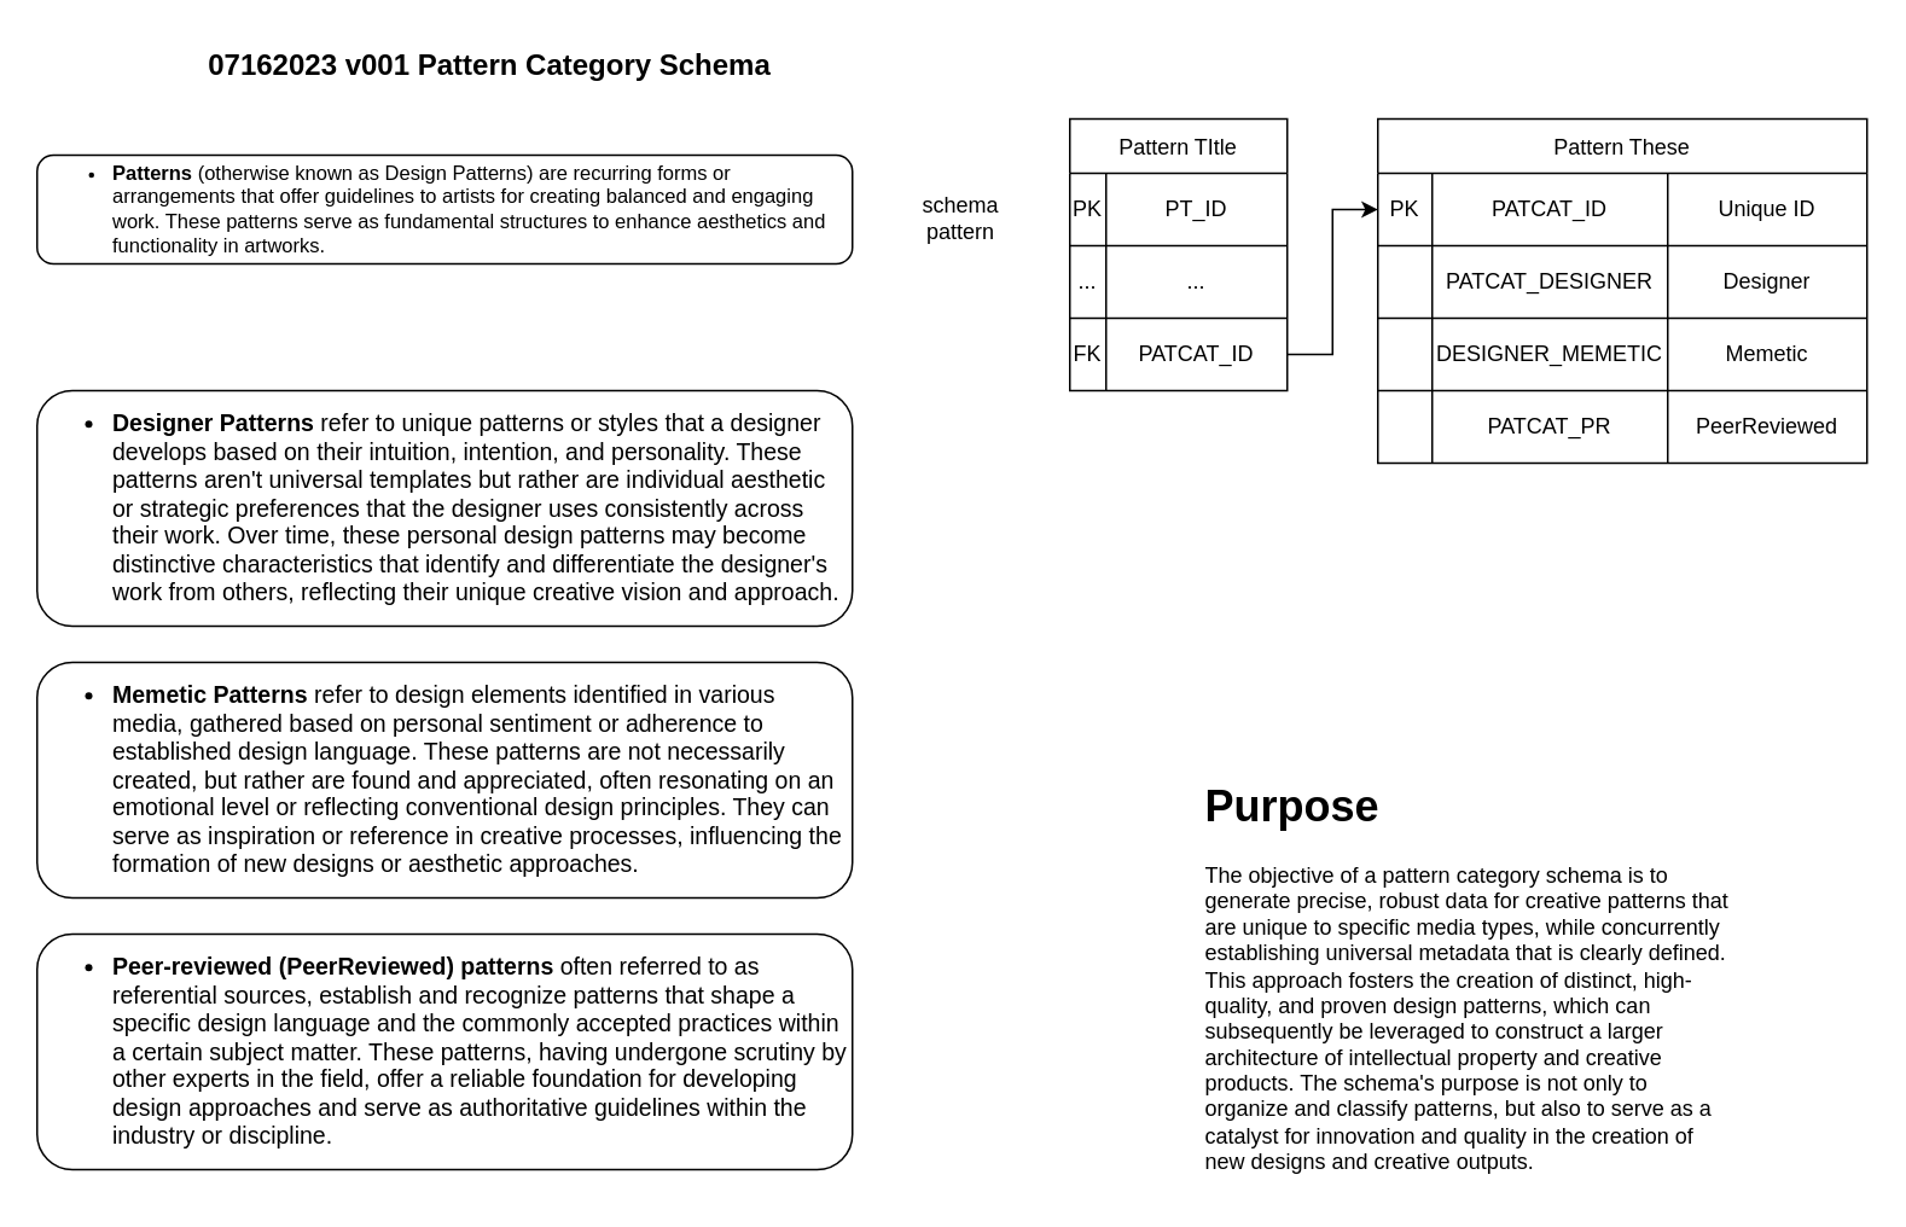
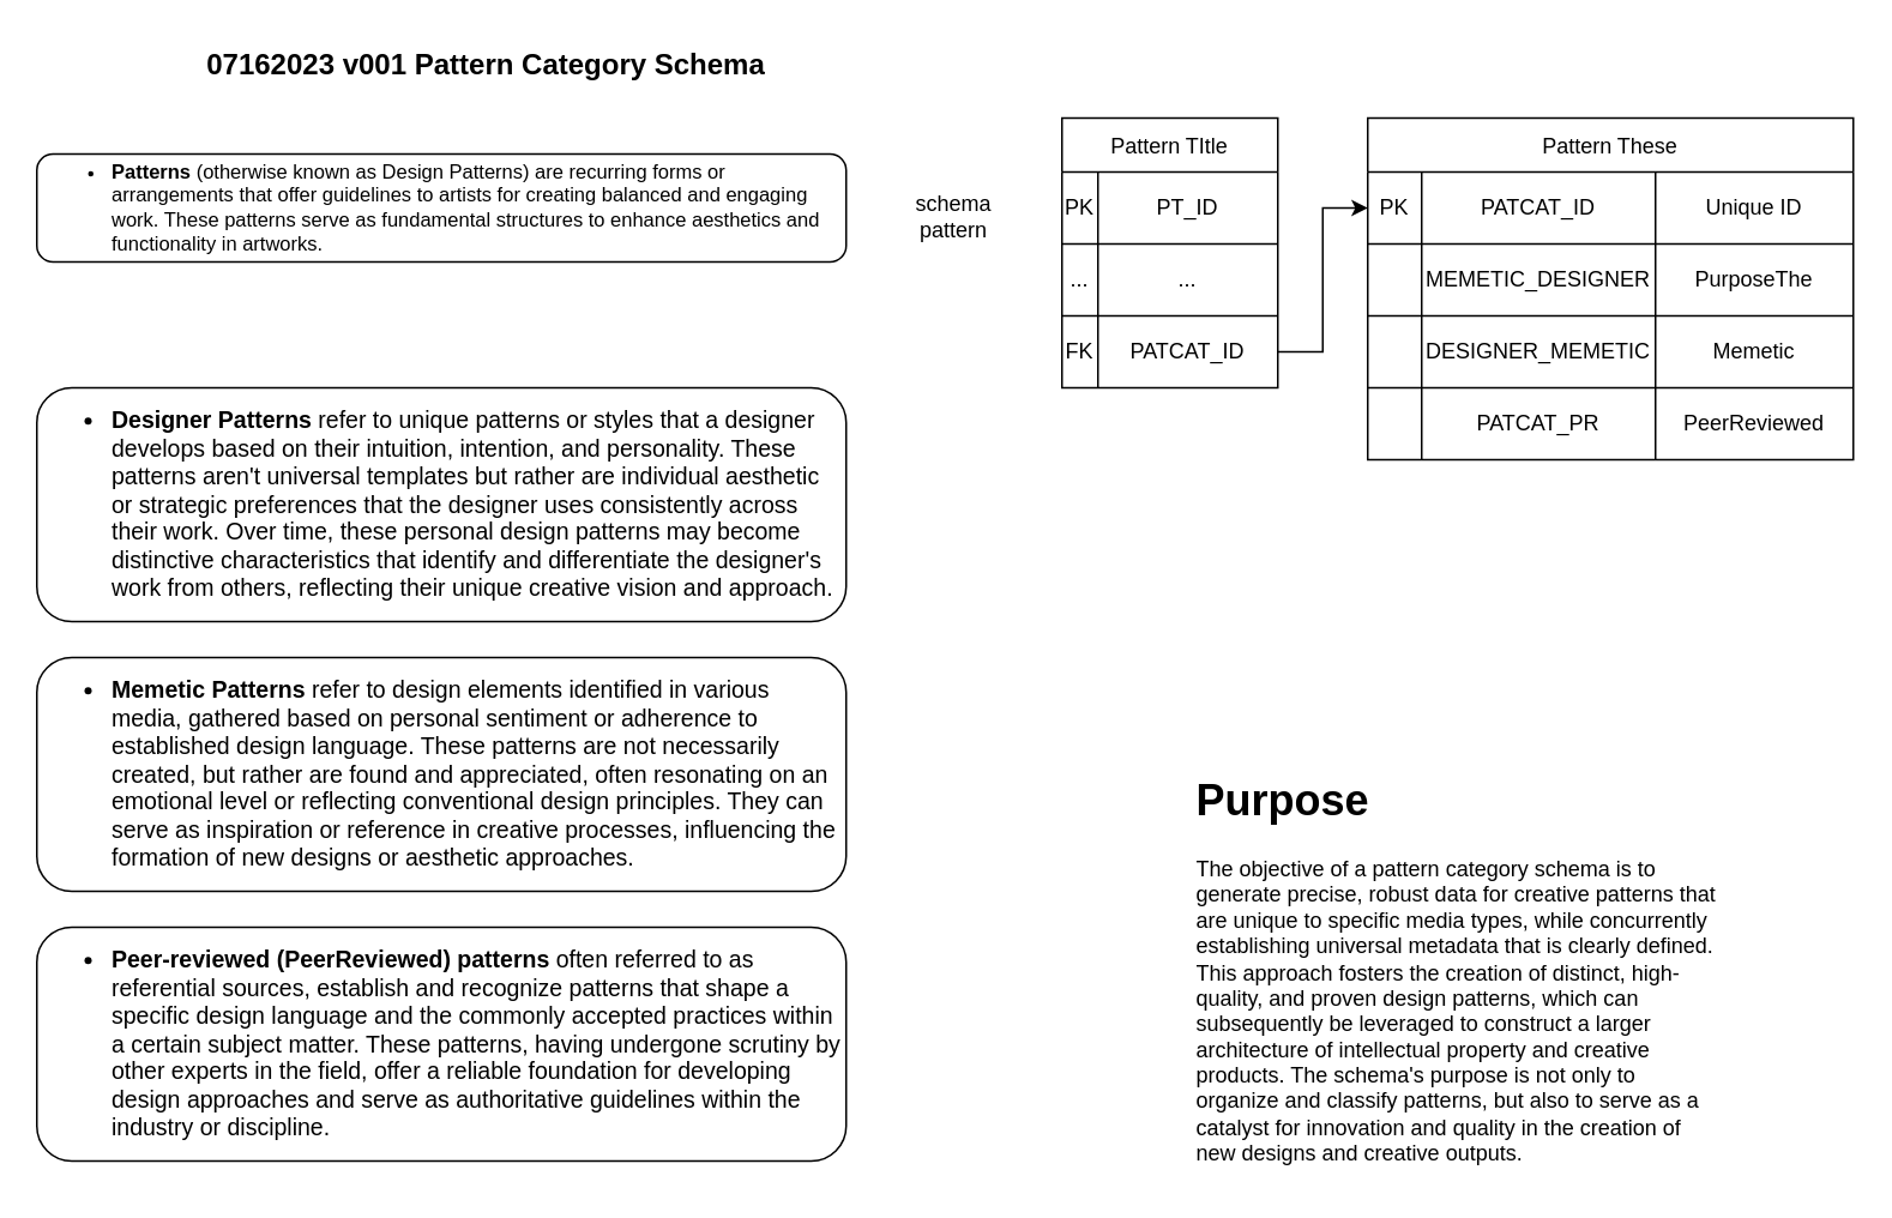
- <mxCell id="10" value="PATCAT_DESIGNER" style="shape=partialRectangle;html=1;whiteSpace=wrap;connectable=0;strokeColor=inherit;overflow=hidden;fillColor=none;top=0;left=0;bottom=0;right=0;pointerEvents=1;" parent="8" vertex="1"><mxGeometry x="30" width="130" height="40" as="geometry"><mxRectangle width="130" height="40" as="alternateBounds" /></mxGeometry></mxCell>
+ <mxCell id="10" value="MEMETIC_DESIGNER" style="shape=partialRectangle;html=1;whiteSpace=wrap;connectable=0;strokeColor=inherit;overflow=hidden;fillColor=none;top=0;left=0;bottom=0;right=0;pointerEvents=1;" parent="8" vertex="1"><mxGeometry x="30" width="130" height="40" as="geometry"><mxRectangle width="130" height="40" as="alternateBounds" /></mxGeometry></mxCell>
- <mxCell id="11" value="Designer" style="shape=partialRectangle;html=1;whiteSpace=wrap;connectable=0;strokeColor=inherit;overflow=hidden;fillColor=none;top=0;left=0;bottom=0;right=0;pointerEvents=1;" parent="8" vertex="1"><mxGeometry x="160" width="110" height="40" as="geometry"><mxRectangle width="110" height="40" as="alternateBounds" /></mxGeometry></mxCell>
+ <mxCell id="11" value="PurposeThe" style="shape=partialRectangle;html=1;whiteSpace=wrap;connectable=0;strokeColor=inherit;overflow=hidden;fillColor=none;top=0;left=0;bottom=0;right=0;pointerEvents=1;" parent="8" vertex="1"><mxGeometry x="160" width="110" height="40" as="geometry"><mxRectangle width="110" height="40" as="alternateBounds" /></mxGeometry></mxCell>
